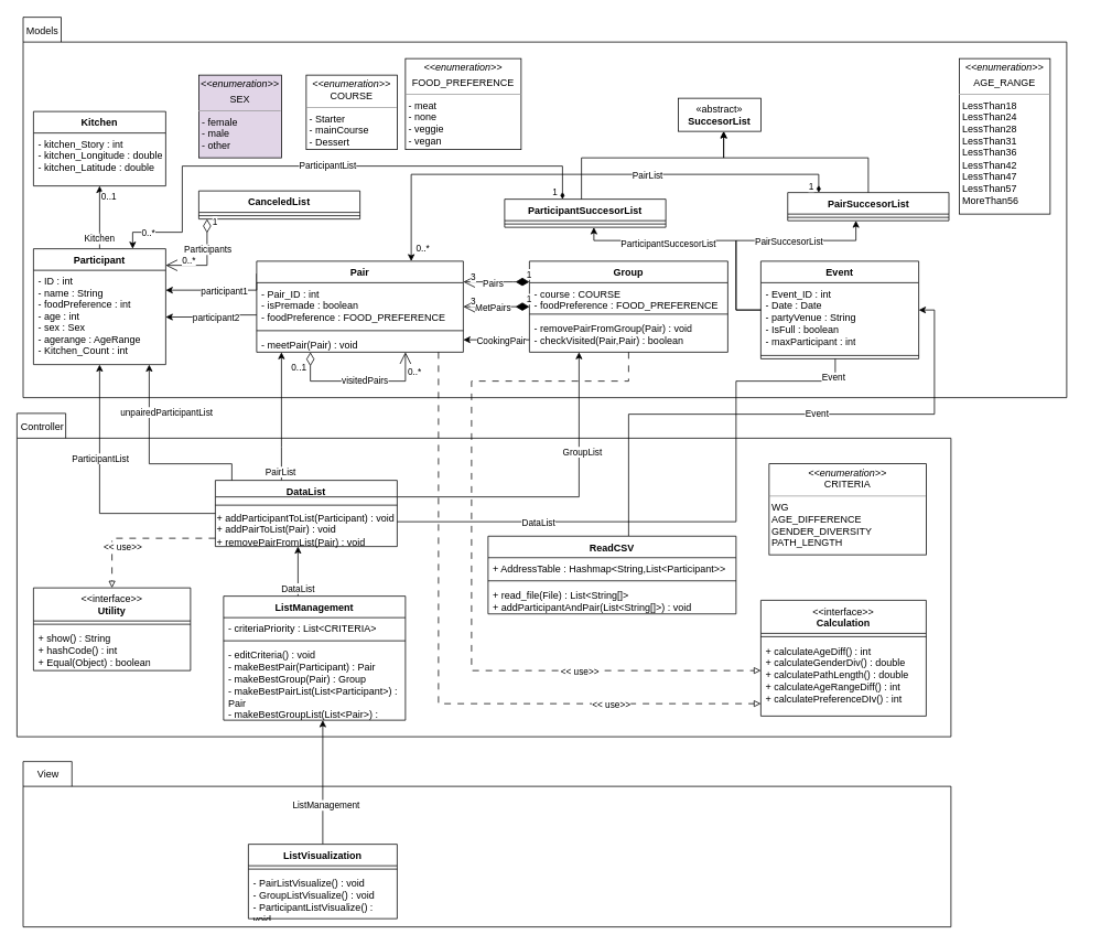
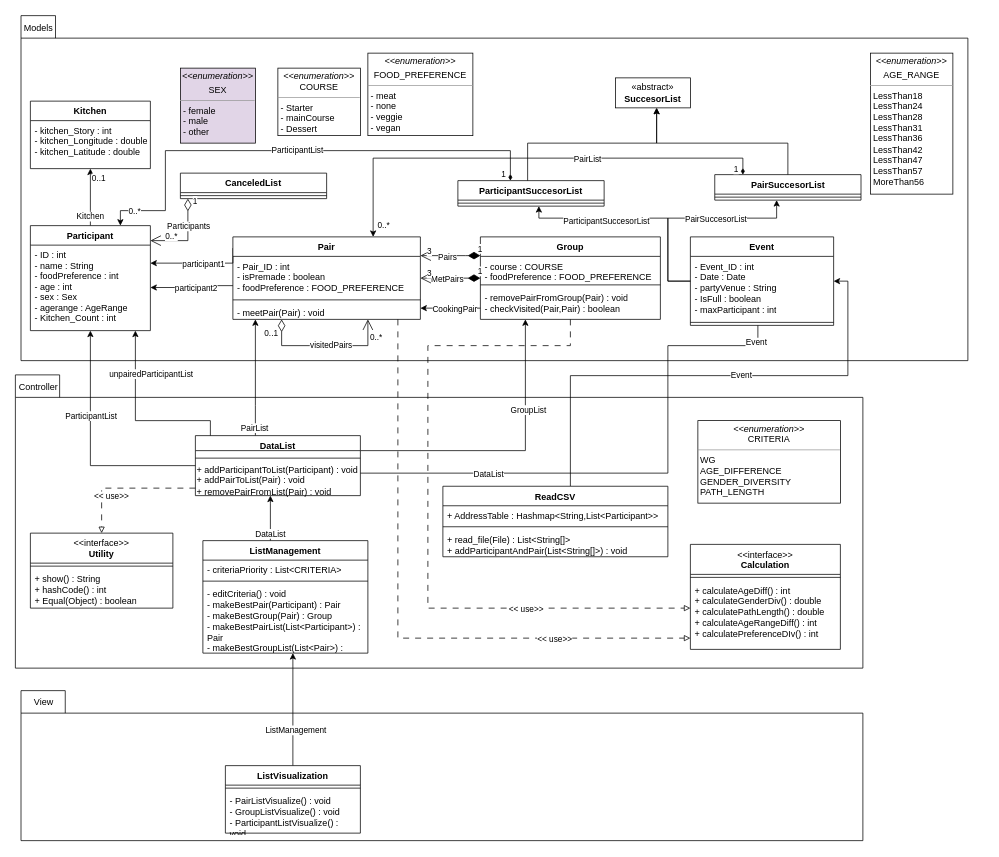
- <mxCell id="62" value="«abstract»&lt;br&gt;&lt;b&gt;SuccesorList&lt;/b&gt;" style="html=1;whiteSpace=wrap;" parent="1" vertex="1"><mxGeometry x="820" y="118" width="100" height="40" as="geometry" /></mxCell>
+ <mxCell id="62" value="«abstract»&lt;br&gt;&lt;b&gt;SuccesorList&lt;/b&gt;" style="html=1;whiteSpace=wrap;" parent="1" vertex="1"><mxGeometry x="820" y="103" width="100" height="40" as="geometry" /></mxCell>
